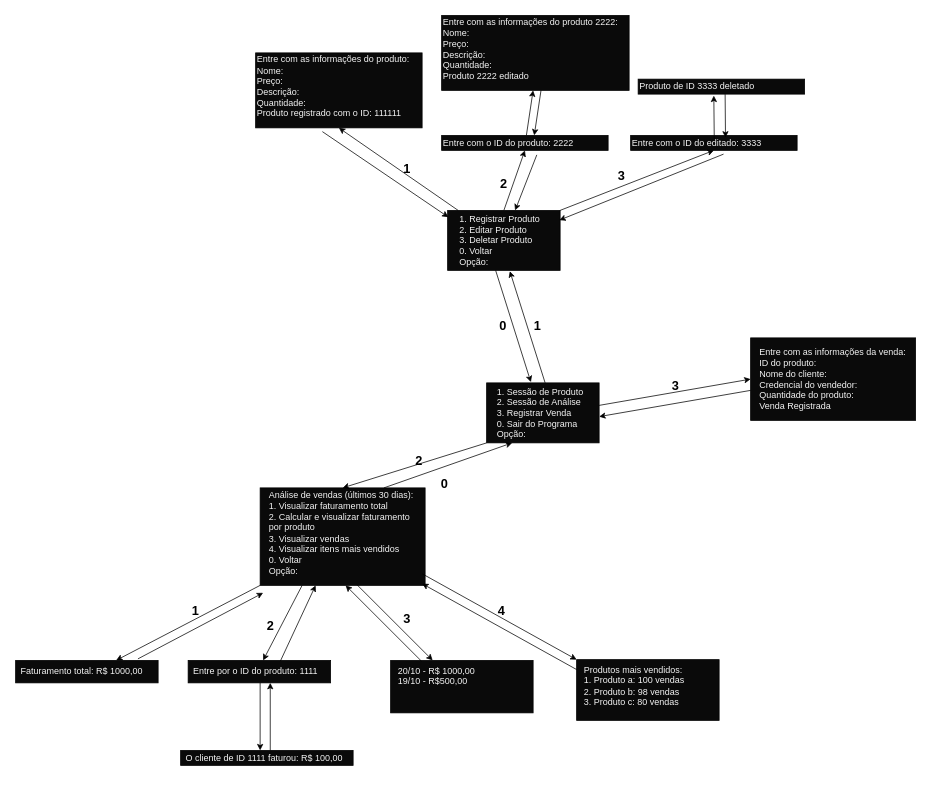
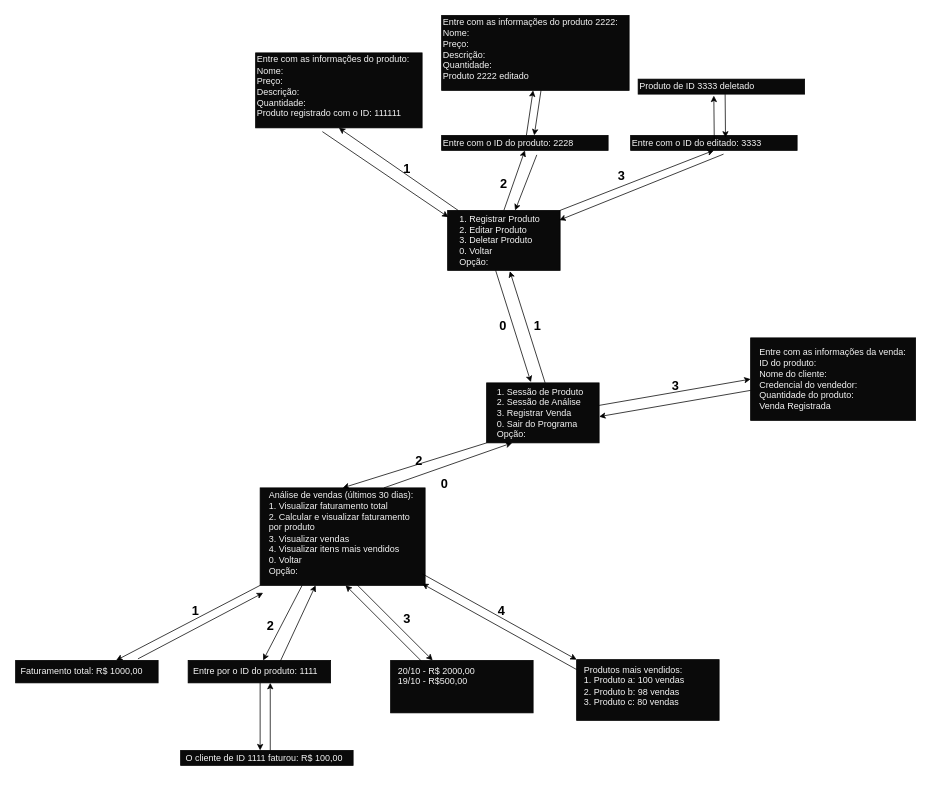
- <mxCell id="14" value="Entre com o ID do produto: 2222" style="text;html=1;align=left;verticalAlign=middle;whiteSpace=wrap;rounded=0;fontColor=#F5F5F5;" parent="1" vertex="1"><mxGeometry x="588" y="175" width="232" height="30" as="geometry" /></mxCell>
+ <mxCell id="14" value="Entre com o ID do produto: 2228" style="text;html=1;align=left;verticalAlign=middle;whiteSpace=wrap;rounded=0;fontColor=#F5F5F5;" parent="1" vertex="1"><mxGeometry x="588" y="175" width="232" height="30" as="geometry" /></mxCell>
- <mxCell id="49" value="&lt;div&gt;&lt;span style=&quot;background-color: initial;&quot;&gt;20/10 - R$ 1000,00&lt;/span&gt;&lt;br&gt;&lt;/div&gt;&lt;div&gt;19/10 - R$500,00&lt;/div&gt;" style="text;html=1;align=left;verticalAlign=top;whiteSpace=wrap;rounded=0;fontColor=#F5F5F5;horizontal=1;" parent="1" vertex="1"><mxGeometry x="528" y="880" width="190" height="60" as="geometry" /></mxCell>
+ <mxCell id="49" value="&lt;div&gt;&lt;span style=&quot;background-color: initial;&quot;&gt;20/10 - R$ 2000,00&lt;/span&gt;&lt;br&gt;&lt;/div&gt;&lt;div&gt;19/10 - R$500,00&lt;/div&gt;" style="text;html=1;align=left;verticalAlign=top;whiteSpace=wrap;rounded=0;fontColor=#F5F5F5;horizontal=1;" parent="1" vertex="1"><mxGeometry x="528" y="880" width="190" height="60" as="geometry" /></mxCell>
